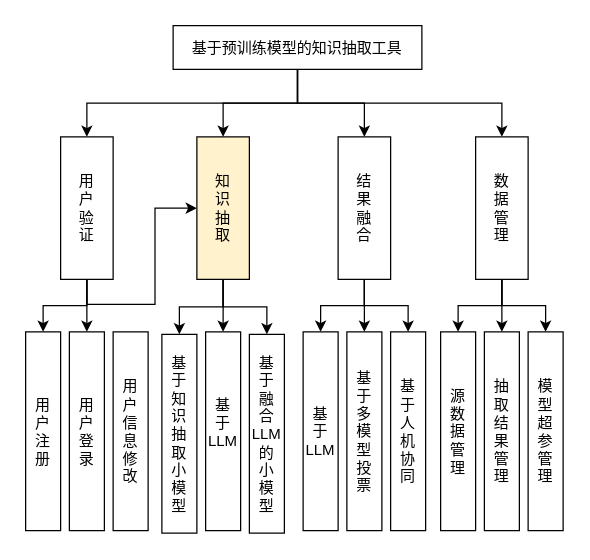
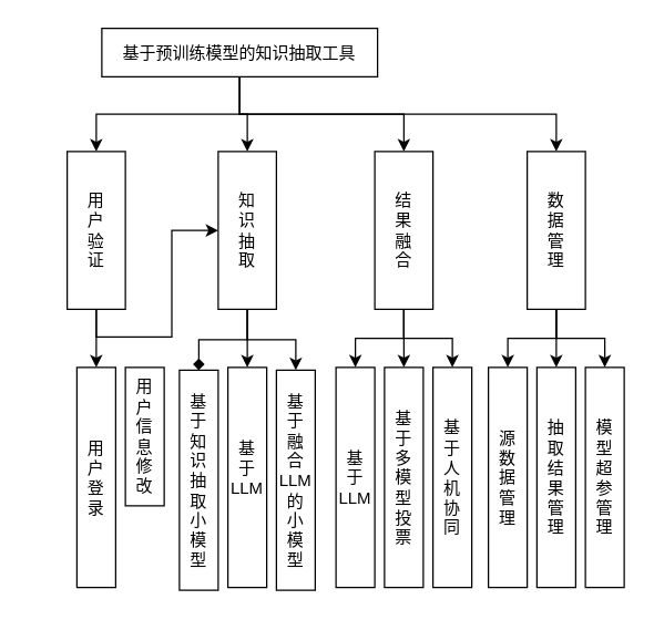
- <mxCell id="6" value="基于预训练模型的知识抽取工具" style="rounded=0;whiteSpace=wrap;html=1;" vertex="1" parent="1"><mxGeometry x="138" y="20" width="199" height="35" as="geometry" /></mxCell>
+ <mxCell id="6" value="基于预训练模型的知识抽取工具" style="rounded=0;whiteSpace=wrap;html=1;" vertex="1" parent="1"><mxGeometry x="73" y="20" width="199" height="35" as="geometry" /></mxCell>
- <mxCell id="14" value="知&lt;br&gt;识&lt;br&gt;抽&lt;br&gt;取" style="rounded=0;whiteSpace=wrap;html=1;fillColor=#fff2cc;" vertex="1" parent="1"><mxGeometry x="157" y="109" width="42" height="114" as="geometry" /></mxCell>
+ <mxCell id="14" value="知&lt;br&gt;识&lt;br&gt;抽&lt;br&gt;取" style="rounded=0;whiteSpace=wrap;html=1;" vertex="1" parent="1"><mxGeometry x="157" y="109" width="42" height="114" as="geometry" /></mxCell>
- <mxCell id="7" style="edgeStyle=orthogonalEdgeStyle;rounded=0;orthogonalLoop=1;jettySize=auto;html=1;entryX=0.5;entryY=0;entryDx=0;entryDy=0;exitX=0.5;exitY=1;exitDx=0;exitDy=0;" edge="1" parent="1" source="10" target="23"><mxGeometry relative="1" as="geometry" /></mxCell>
- <mxCell id="11" style="edgeStyle=orthogonalEdgeStyle;rounded=0;orthogonalLoop=1;jettySize=auto;html=1;entryX=0.5;entryY=0;entryDx=0;entryDy=0;" edge="1" parent="1" source="14" target="26"><mxGeometry relative="1" as="geometry" /></mxCell>
+ <mxCell id="11" style="edgeStyle=orthogonalEdgeStyle;rounded=0;orthogonalLoop=1;jettySize=auto;html=1;entryX=0.5;entryY=0;entryDx=0;entryDy=0;endArrow=diamond;" edge="1" parent="1" source="14" target="26"><mxGeometry relative="1" as="geometry" /></mxCell>
- <mxCell id="23" value="用&lt;br&gt;户&lt;br&gt;注&lt;br&gt;册" style="rounded=0;whiteSpace=wrap;html=1;" vertex="1" parent="1"><mxGeometry x="20" y="265" width="28" height="159" as="geometry" /></mxCell>
- <mxCell id="25" value="用&lt;br&gt;户&lt;br&gt;信&lt;br&gt;息&lt;br&gt;修&lt;br&gt;改" style="rounded=0;whiteSpace=wrap;html=1;" vertex="1" parent="1"><mxGeometry x="90" y="265" width="28" height="159" as="geometry" /></mxCell>
+ <mxCell id="25" value="用&lt;br&gt;户&lt;br&gt;信&lt;br&gt;息&lt;br&gt;修&lt;br&gt;改" style="rounded=0;whiteSpace=wrap;html=1;" vertex="1" parent="1"><mxGeometry x="90" y="265" width="28" height="100" as="geometry" /></mxCell>
